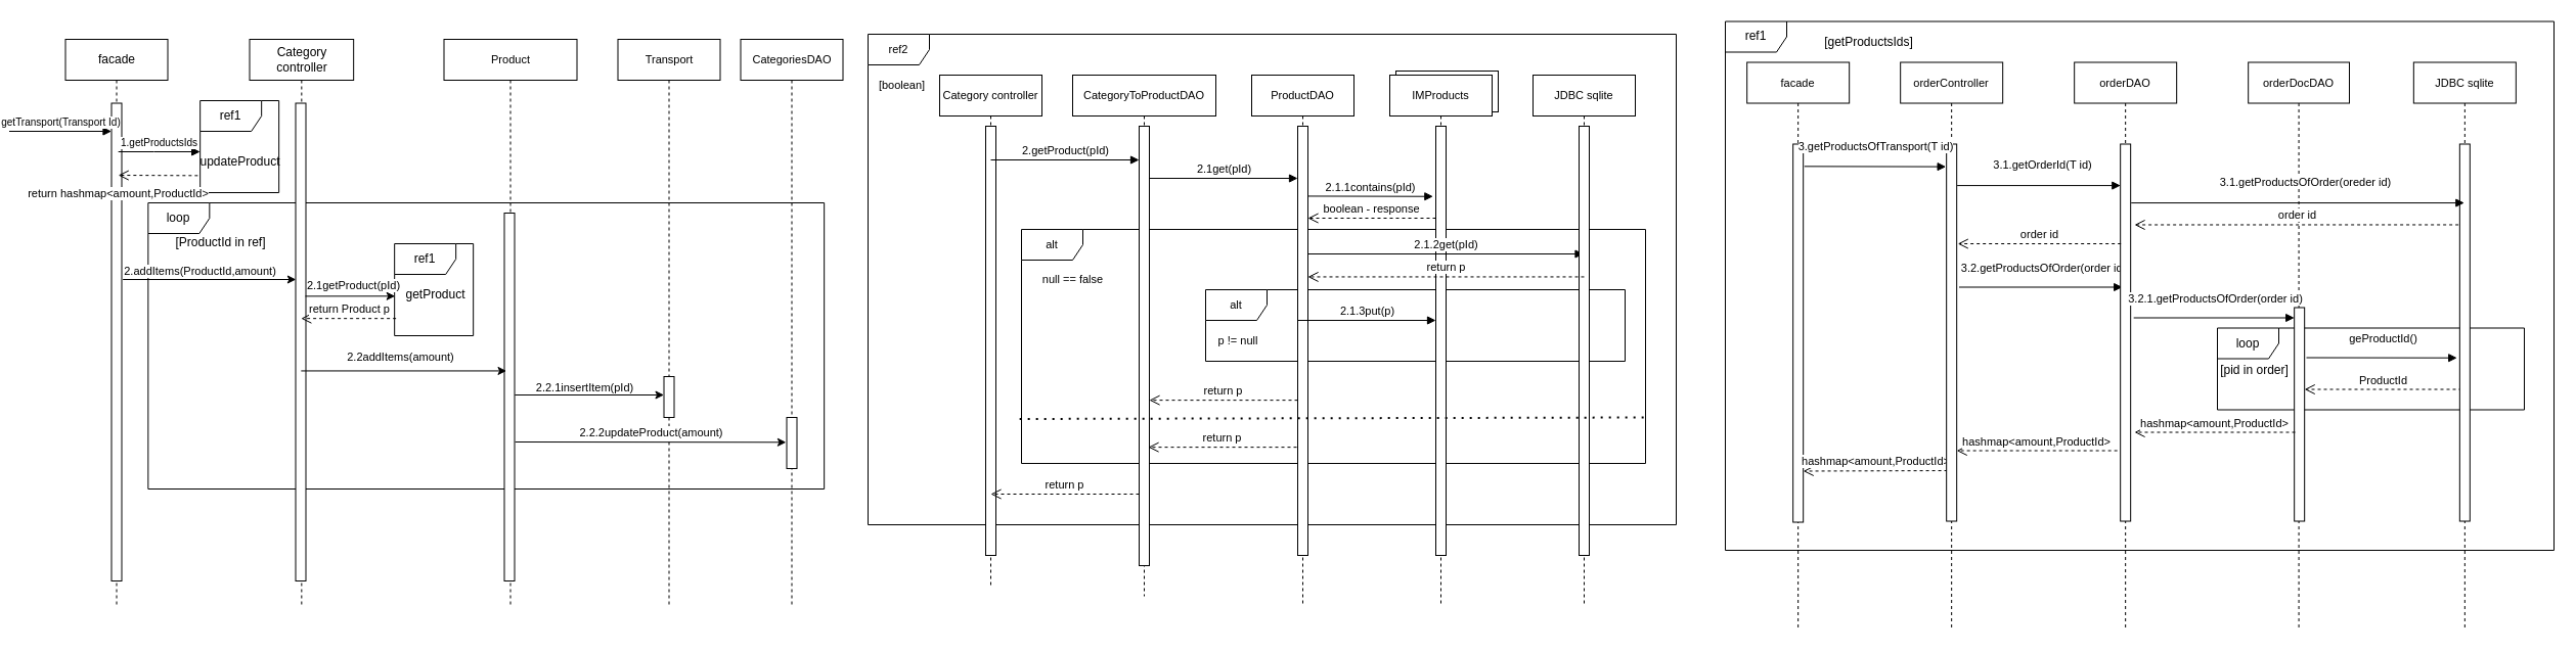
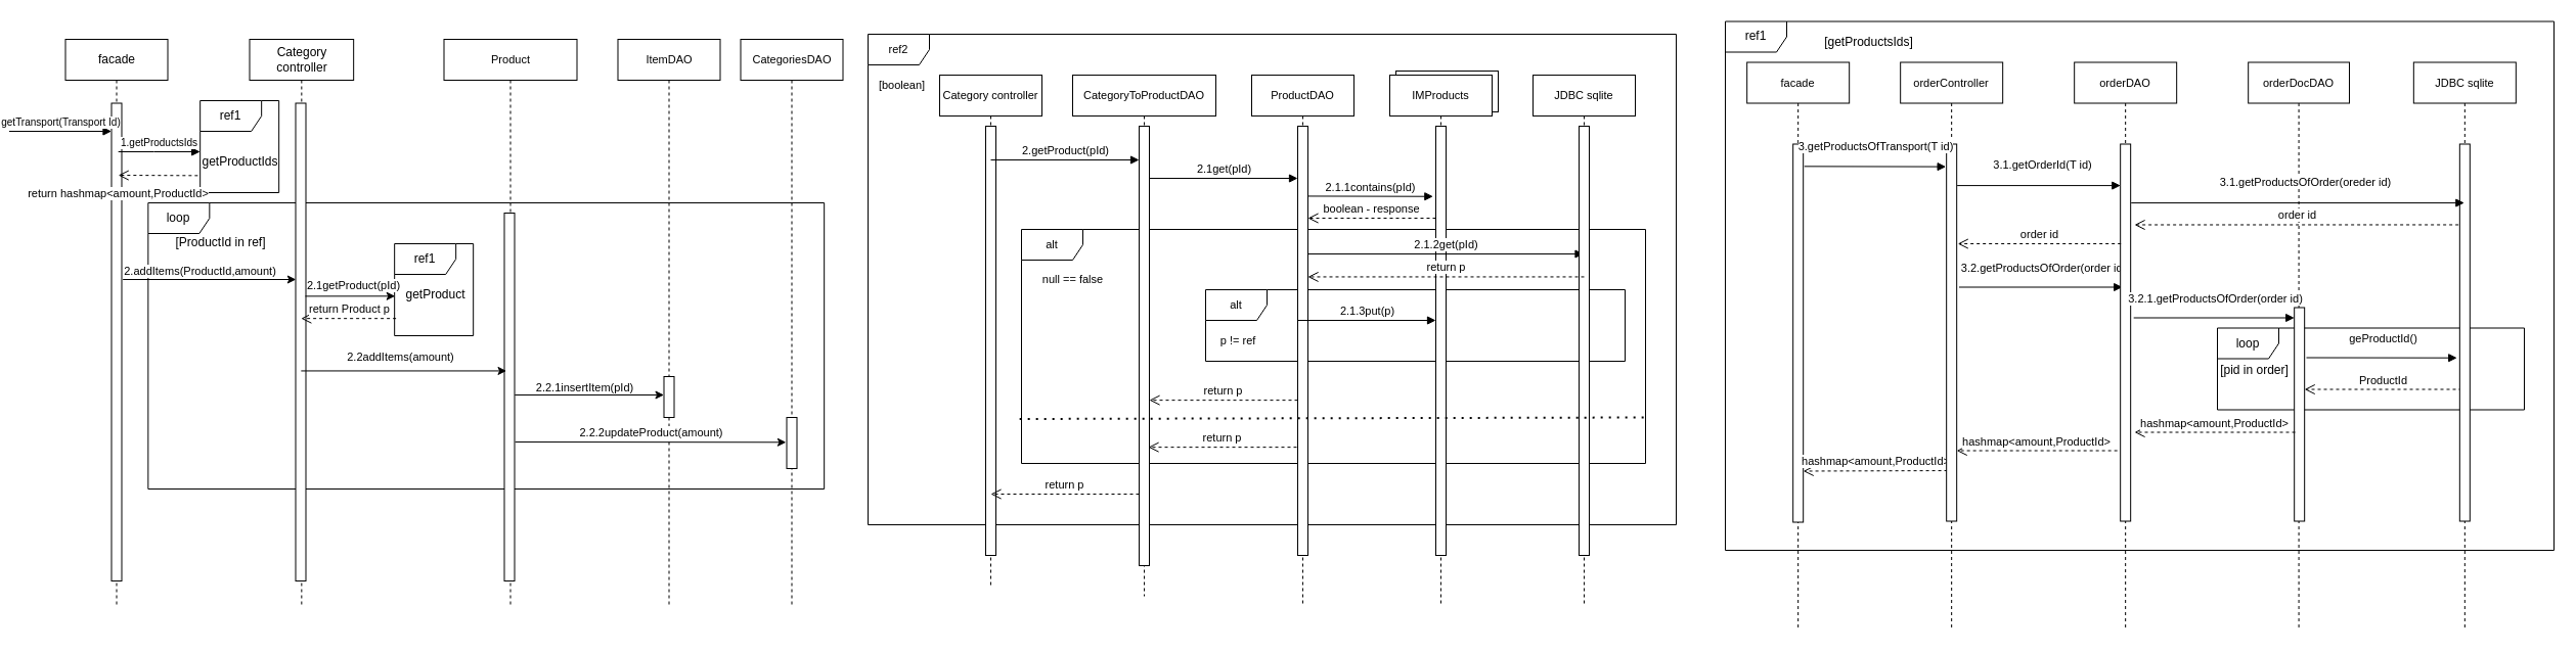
- <mxCell id="29" value="Transport" style="shape=umlLifeline;perimeter=lifelinePerimeter;whiteSpace=wrap;html=1;container=1;collapsible=0;recursiveResize=0;outlineConnect=0;fontSize=11;fillColor=default;" parent="1" vertex="1"><mxGeometry x="560.5" y="38" width="100" height="555" as="geometry" /></mxCell>
+ <mxCell id="29" value="ItemDAO" style="shape=umlLifeline;perimeter=lifelinePerimeter;whiteSpace=wrap;html=1;container=1;collapsible=0;recursiveResize=0;outlineConnect=0;fontSize=11;fillColor=default;" parent="1" vertex="1"><mxGeometry x="560.5" y="38" width="100" height="555" as="geometry" /></mxCell>
- <mxCell id="73" value="updateProduct" style="text;html=1;resizable=0;autosize=1;align=center;verticalAlign=middle;points=[];fillColor=none;strokeColor=none;rounded=0;" parent="1" vertex="1"><mxGeometry x="145.66" y="148" width="90" height="20" as="geometry" /></mxCell>
+ <mxCell id="73" value="getProductIds" style="text;html=1;resizable=0;autosize=1;align=center;verticalAlign=middle;points=[];fillColor=none;strokeColor=none;rounded=0;" parent="1" vertex="1"><mxGeometry x="145.66" y="148" width="90" height="20" as="geometry" /></mxCell>
- <mxCell id="49" value="&amp;nbsp;p != null" style="text;html=1;resizable=0;autosize=1;align=center;verticalAlign=middle;points=[];fillColor=none;strokeColor=none;rounded=0;fontSize=11;" parent="1" vertex="1"><mxGeometry x="1135" y="323" width="60" height="20" as="geometry" /></mxCell>
+ <mxCell id="49" value="&amp;nbsp;p != ref" style="text;html=1;resizable=0;autosize=1;align=center;verticalAlign=middle;points=[];fillColor=none;strokeColor=none;rounded=0;fontSize=11;" parent="1" vertex="1"><mxGeometry x="1135" y="323" width="60" height="20" as="geometry" /></mxCell>
